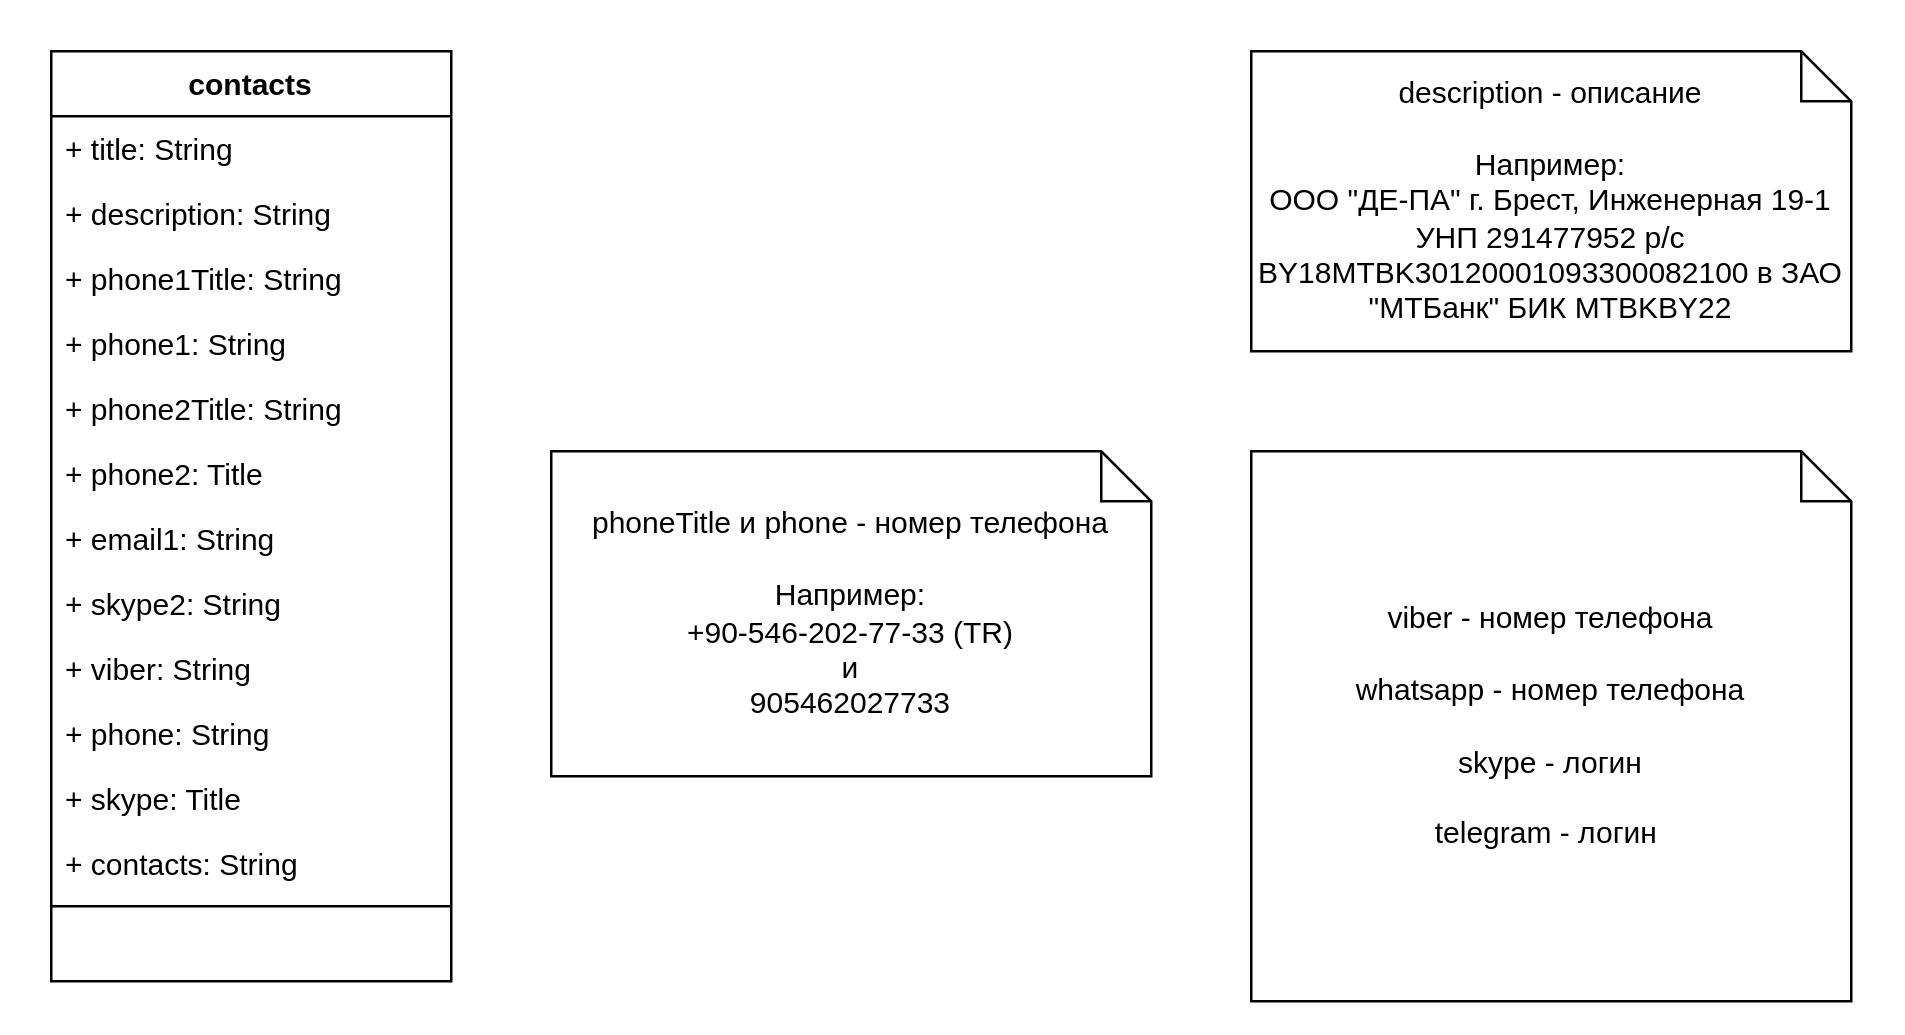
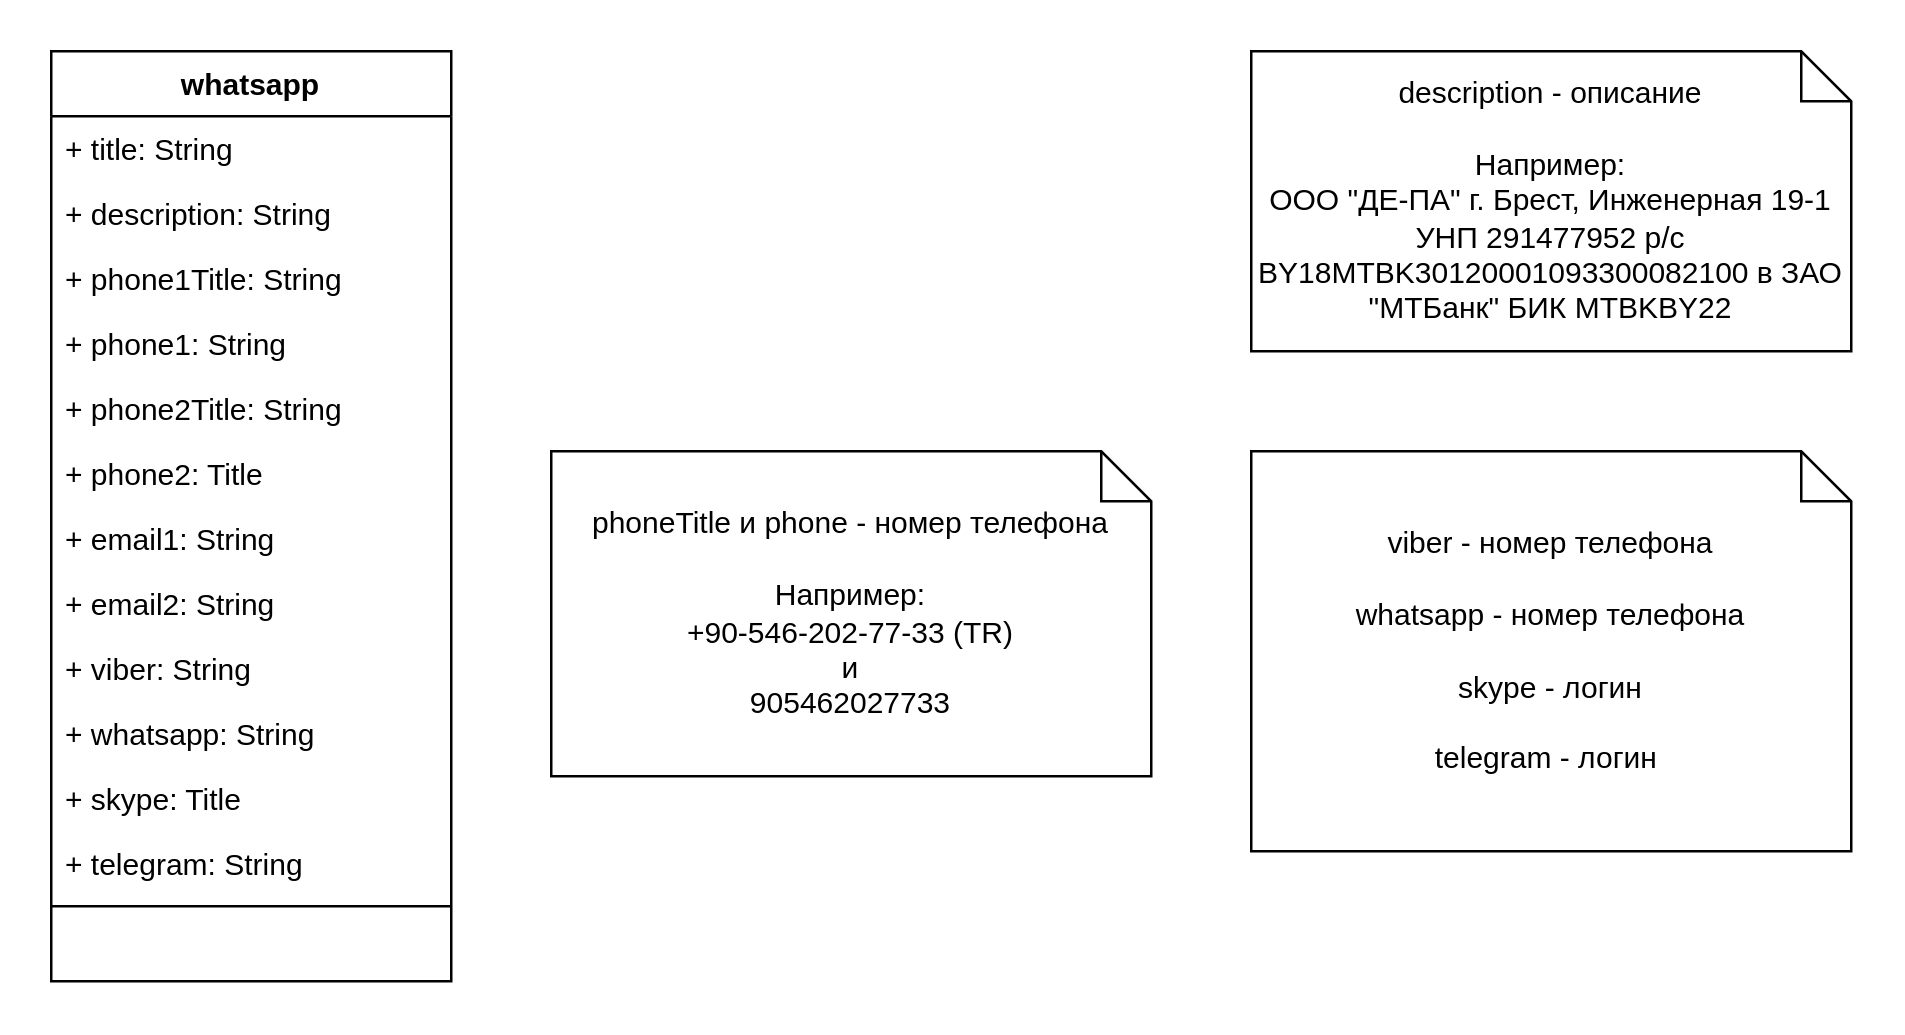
- <mxCell id="5" value="contacts" style="swimlane;fontStyle=1;align=center;verticalAlign=top;childLayout=stackLayout;horizontal=1;startSize=26;horizontalStack=0;resizeParent=1;resizeParentMax=0;resizeLast=0;collapsible=1;marginBottom=0;" vertex="1" parent="1"><mxGeometry x="20" y="20" width="160" height="372" as="geometry" /></mxCell>
+ <mxCell id="5" value="whatsapp" style="swimlane;fontStyle=1;align=center;verticalAlign=top;childLayout=stackLayout;horizontal=1;startSize=26;horizontalStack=0;resizeParent=1;resizeParentMax=0;resizeLast=0;collapsible=1;marginBottom=0;" vertex="1" parent="1"><mxGeometry x="20" y="20" width="160" height="372" as="geometry" /></mxCell>
- <mxCell id="13" value="+ skype2: String" style="text;strokeColor=none;fillColor=none;align=left;verticalAlign=top;spacingLeft=4;spacingRight=4;overflow=hidden;rotatable=0;points=[[0,0.5],[1,0.5]];portConstraint=eastwest;" vertex="1" parent="5"><mxGeometry y="208" width="160" height="26" as="geometry" /></mxCell>
+ <mxCell id="13" value="+ email2: String" style="text;strokeColor=none;fillColor=none;align=left;verticalAlign=top;spacingLeft=4;spacingRight=4;overflow=hidden;rotatable=0;points=[[0,0.5],[1,0.5]];portConstraint=eastwest;" vertex="1" parent="5"><mxGeometry y="208" width="160" height="26" as="geometry" /></mxCell>
- <mxCell id="4" value="viber - номер телефона&lt;br&gt;&lt;br&gt;whatsapp - номер телефона&lt;br&gt;&lt;br&gt;skype - логин&lt;br&gt;&lt;br&gt;telegram - логин&amp;nbsp;" style="shape=note;size=20;whiteSpace=wrap;html=1;" parent="1" vertex="1"><mxGeometry x="500" y="180" width="240" height="220" as="geometry" /></mxCell>
+ <mxCell id="4" value="viber - номер телефона&lt;br&gt;&lt;br&gt;whatsapp - номер телефона&lt;br&gt;&lt;br&gt;skype - логин&lt;br&gt;&lt;br&gt;telegram - логин&amp;nbsp;" style="shape=note;size=20;whiteSpace=wrap;html=1;" parent="1" vertex="1"><mxGeometry x="500" y="180" width="240" height="160" as="geometry" /></mxCell>
- <mxCell id="15" value="+ phone: String" style="text;strokeColor=none;fillColor=none;align=left;verticalAlign=top;spacingLeft=4;spacingRight=4;overflow=hidden;rotatable=0;points=[[0,0.5],[1,0.5]];portConstraint=eastwest;" vertex="1" parent="5"><mxGeometry y="260" width="160" height="26" as="geometry" /></mxCell>
+ <mxCell id="15" value="+ whatsapp: String" style="text;strokeColor=none;fillColor=none;align=left;verticalAlign=top;spacingLeft=4;spacingRight=4;overflow=hidden;rotatable=0;points=[[0,0.5],[1,0.5]];portConstraint=eastwest;" vertex="1" parent="5"><mxGeometry y="260" width="160" height="26" as="geometry" /></mxCell>
- <mxCell id="17" value="+ contacts: String" style="text;strokeColor=none;fillColor=none;align=left;verticalAlign=top;spacingLeft=4;spacingRight=4;overflow=hidden;rotatable=0;points=[[0,0.5],[1,0.5]];portConstraint=eastwest;" vertex="1" parent="5"><mxGeometry y="312" width="160" height="26" as="geometry" /></mxCell>
+ <mxCell id="17" value="+ telegram: String" style="text;strokeColor=none;fillColor=none;align=left;verticalAlign=top;spacingLeft=4;spacingRight=4;overflow=hidden;rotatable=0;points=[[0,0.5],[1,0.5]];portConstraint=eastwest;" vertex="1" parent="5"><mxGeometry y="312" width="160" height="26" as="geometry" /></mxCell>
